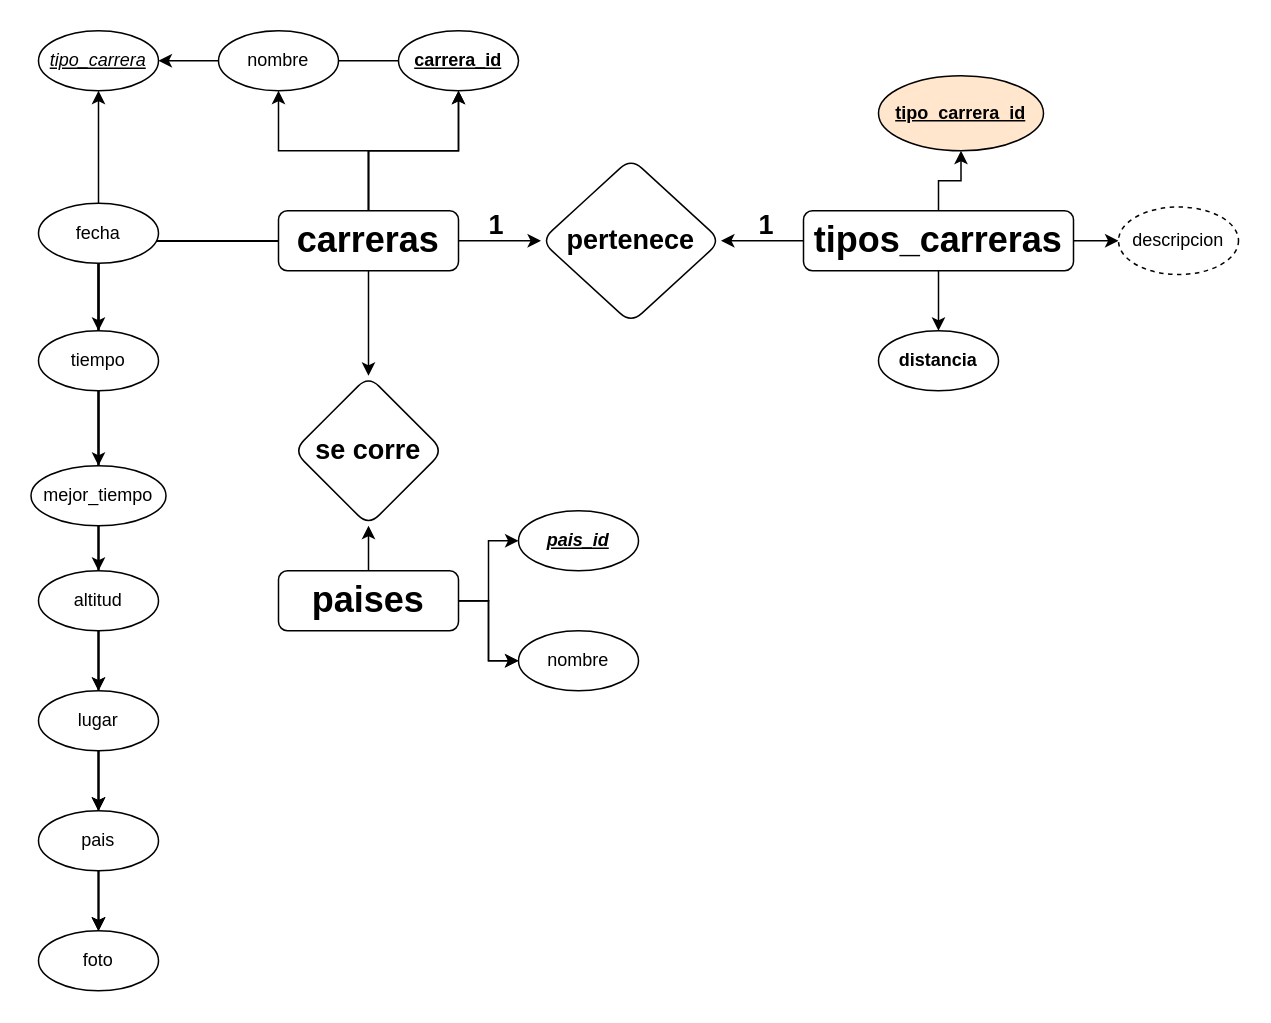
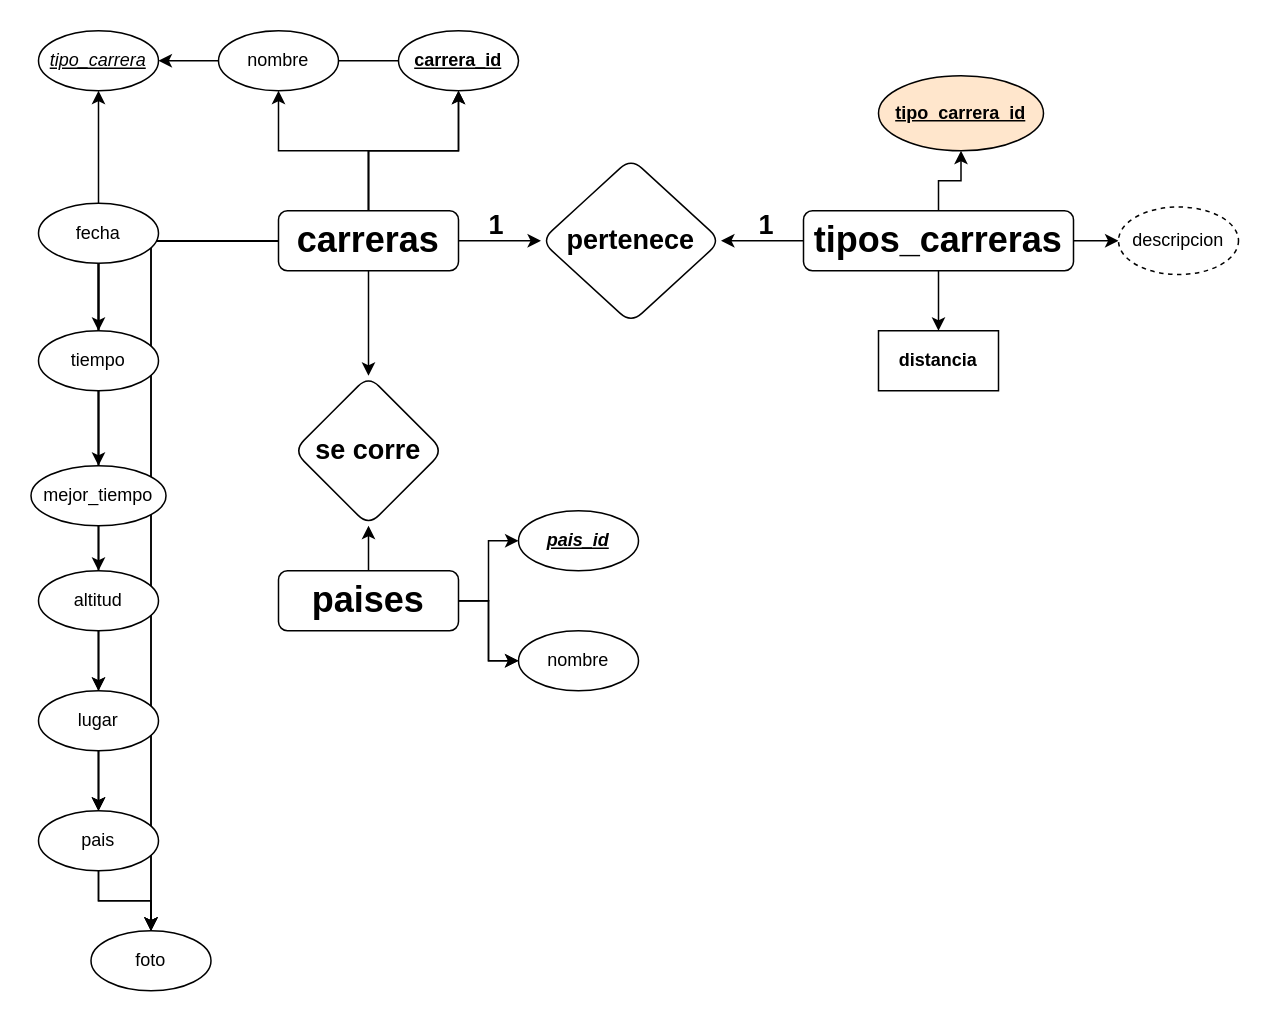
- <mxCell id="46" value="&lt;b&gt;distancia&lt;/b&gt;" style="ellipse;whiteSpace=wrap;html=1;rounded=1;" vertex="1" parent="1"><mxGeometry x="585" y="220" width="80" height="40" as="geometry" /></mxCell>
+ <mxCell id="46" value="&lt;b&gt;distancia&lt;/b&gt;" style="whiteSpace=wrap;html=1;rounded=0;" vertex="1" parent="1"><mxGeometry x="585" y="220" width="80" height="40" as="geometry" /></mxCell>
- <mxCell id="28" value="foto" style="ellipse;whiteSpace=wrap;html=1;rounded=1;" vertex="1" parent="1"><mxGeometry y="620" width="80" height="40" as="geometry" x="25" /></mxCell>
+ <mxCell id="28" value="foto" style="ellipse;whiteSpace=wrap;html=1;rounded=1;" vertex="1" parent="1"><mxGeometry x="60" y="620" width="80" height="40" as="geometry" /></mxCell>
